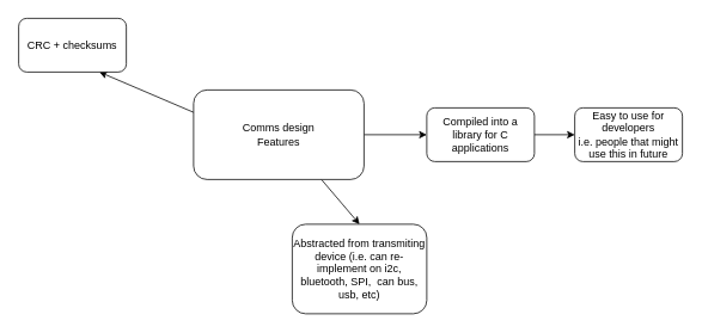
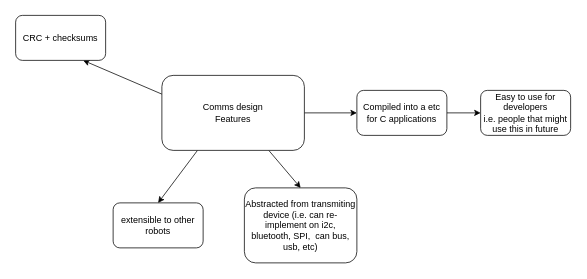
- <mxCell id="10" value="Compiled into a library for C applications" style="rounded=1;whiteSpace=wrap;html=1;" vertex="1" parent="1"><mxGeometry x="475" y="120" width="120" height="60" as="geometry" /></mxCell>
+ <mxCell id="10" value="Compiled into a etc for C applications" style="rounded=1;whiteSpace=wrap;html=1;" vertex="1" parent="1"><mxGeometry x="475" y="120" width="120" height="60" as="geometry" /></mxCell>
+ <mxCell id="3" style="edgeStyle=none;rounded=0;orthogonalLoop=1;jettySize=auto;html=1;exitX=0.25;exitY=1;exitDx=0;exitDy=0;entryX=0.5;entryY=0;entryDx=0;entryDy=0;" edge="1" parent="1" source="6" target="7"><mxGeometry relative="1" as="geometry" /></mxCell>
+ <mxCell id="7" value="extensible to other robots" style="rounded=1;whiteSpace=wrap;html=1;" vertex="1" parent="1"><mxGeometry x="150" y="270" width="120" height="60" as="geometry" /></mxCell>
